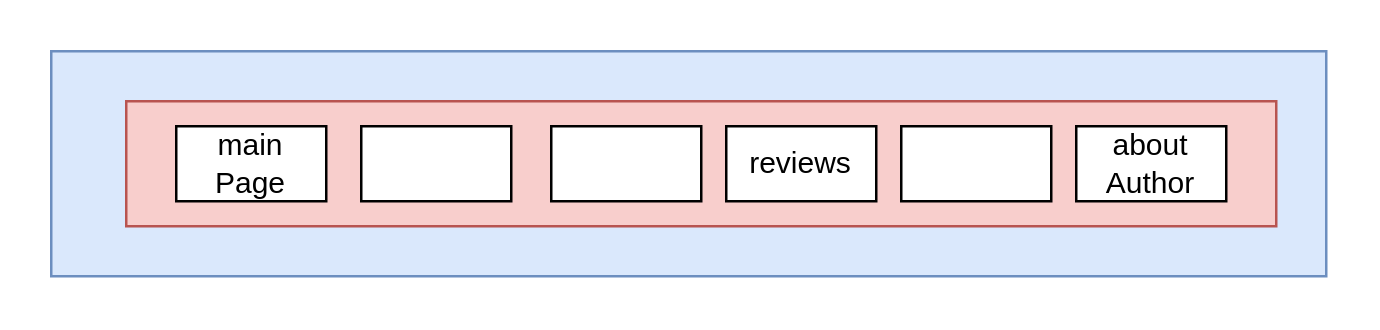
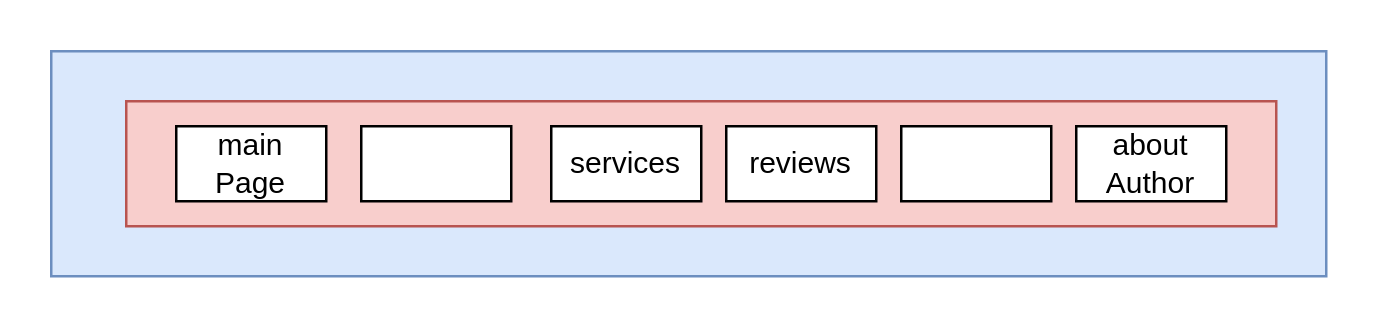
+ <mxCell id="10" value="services" style="text;html=1;strokeColor=none;fillColor=none;align=center;verticalAlign=middle;whiteSpace=wrap;rounded=0;" vertex="1" parent="1"><mxGeometry x="230" y="55" width="40" height="20" as="geometry" /></mxCell>
